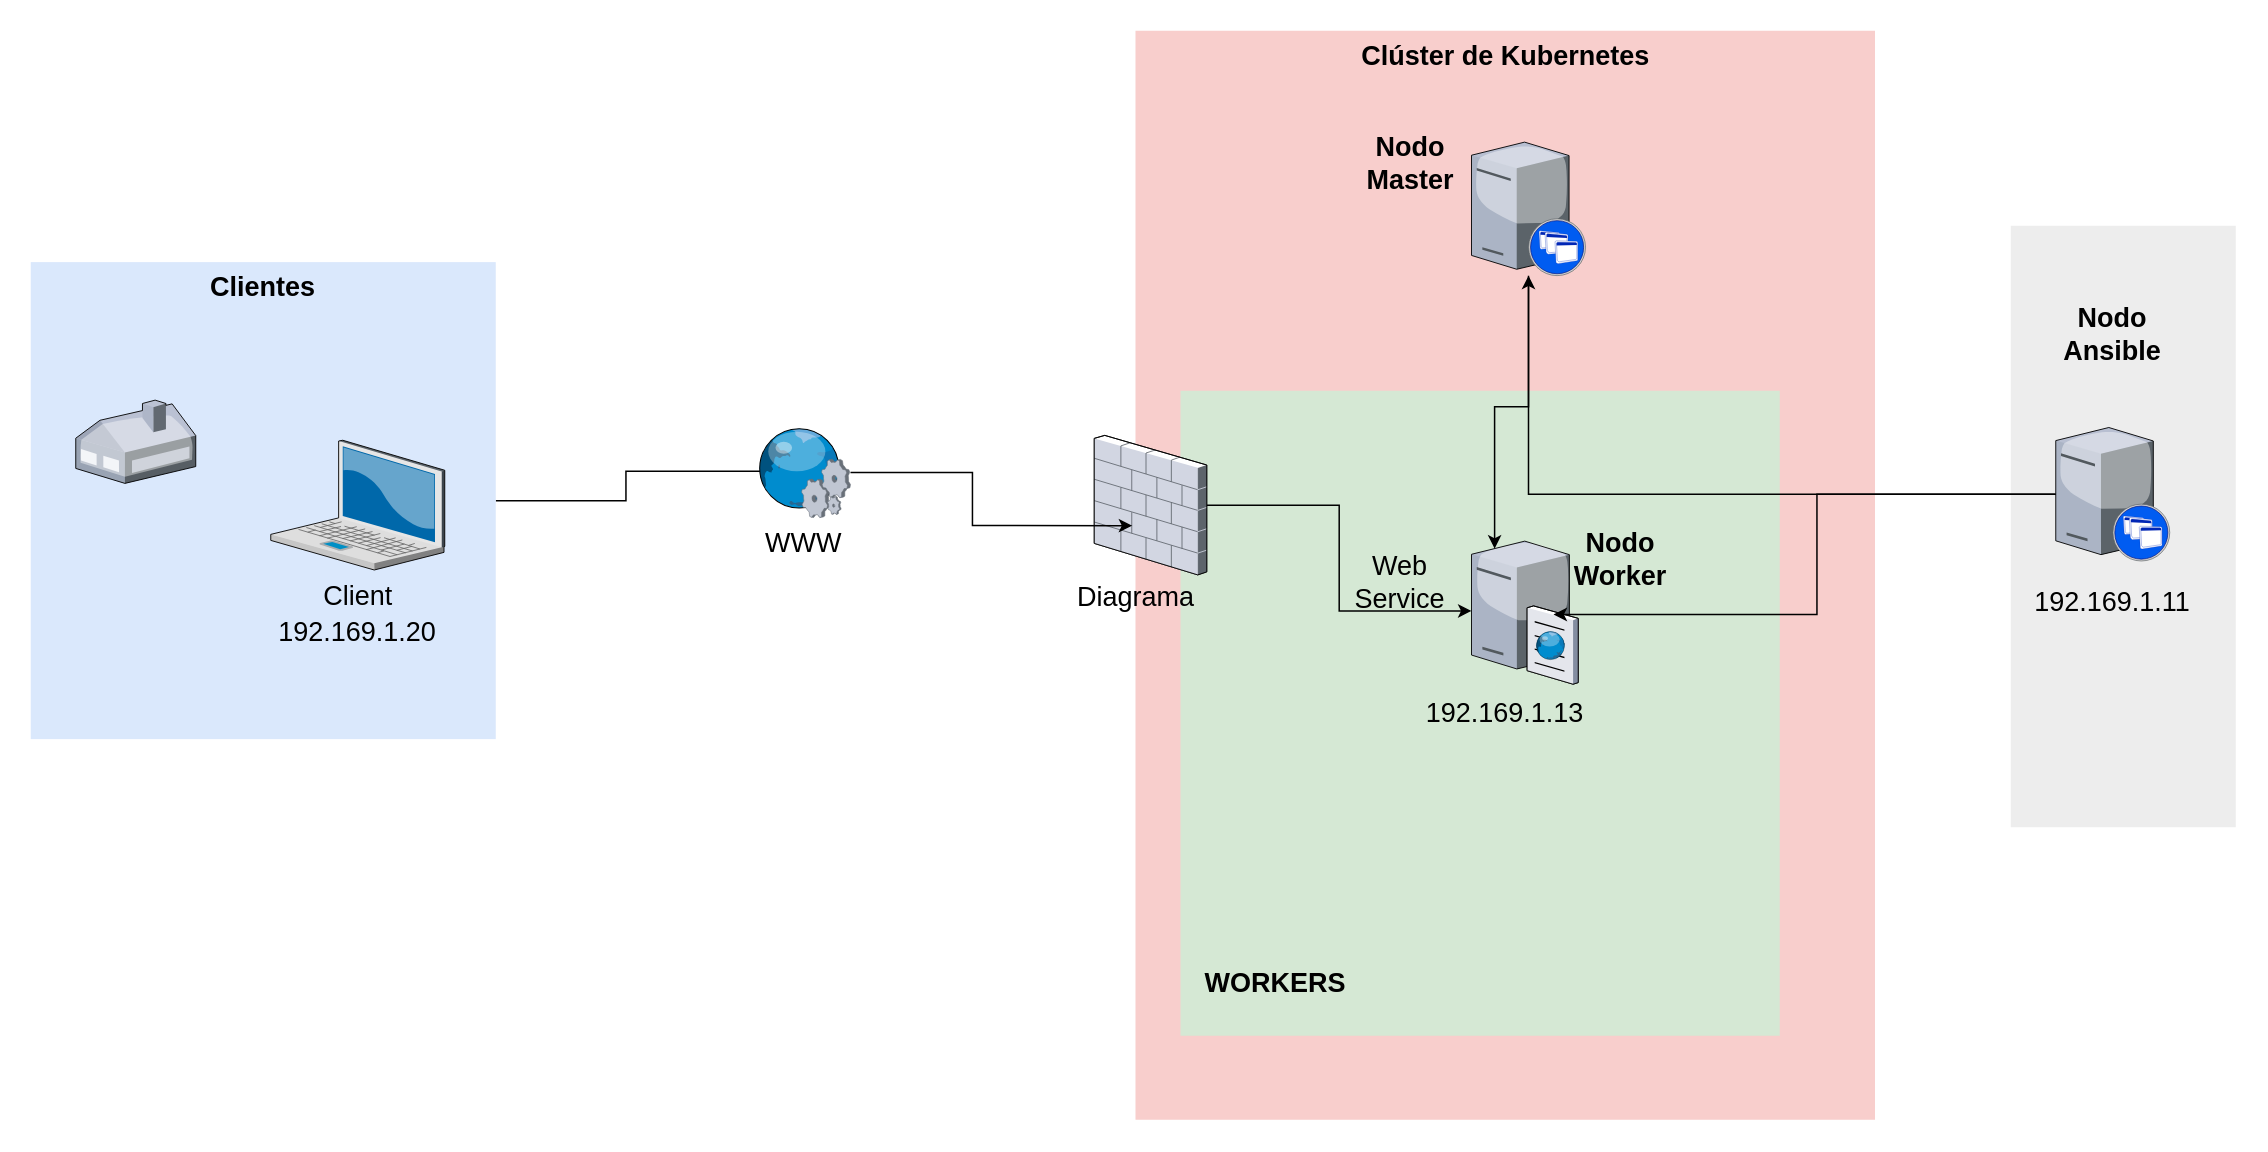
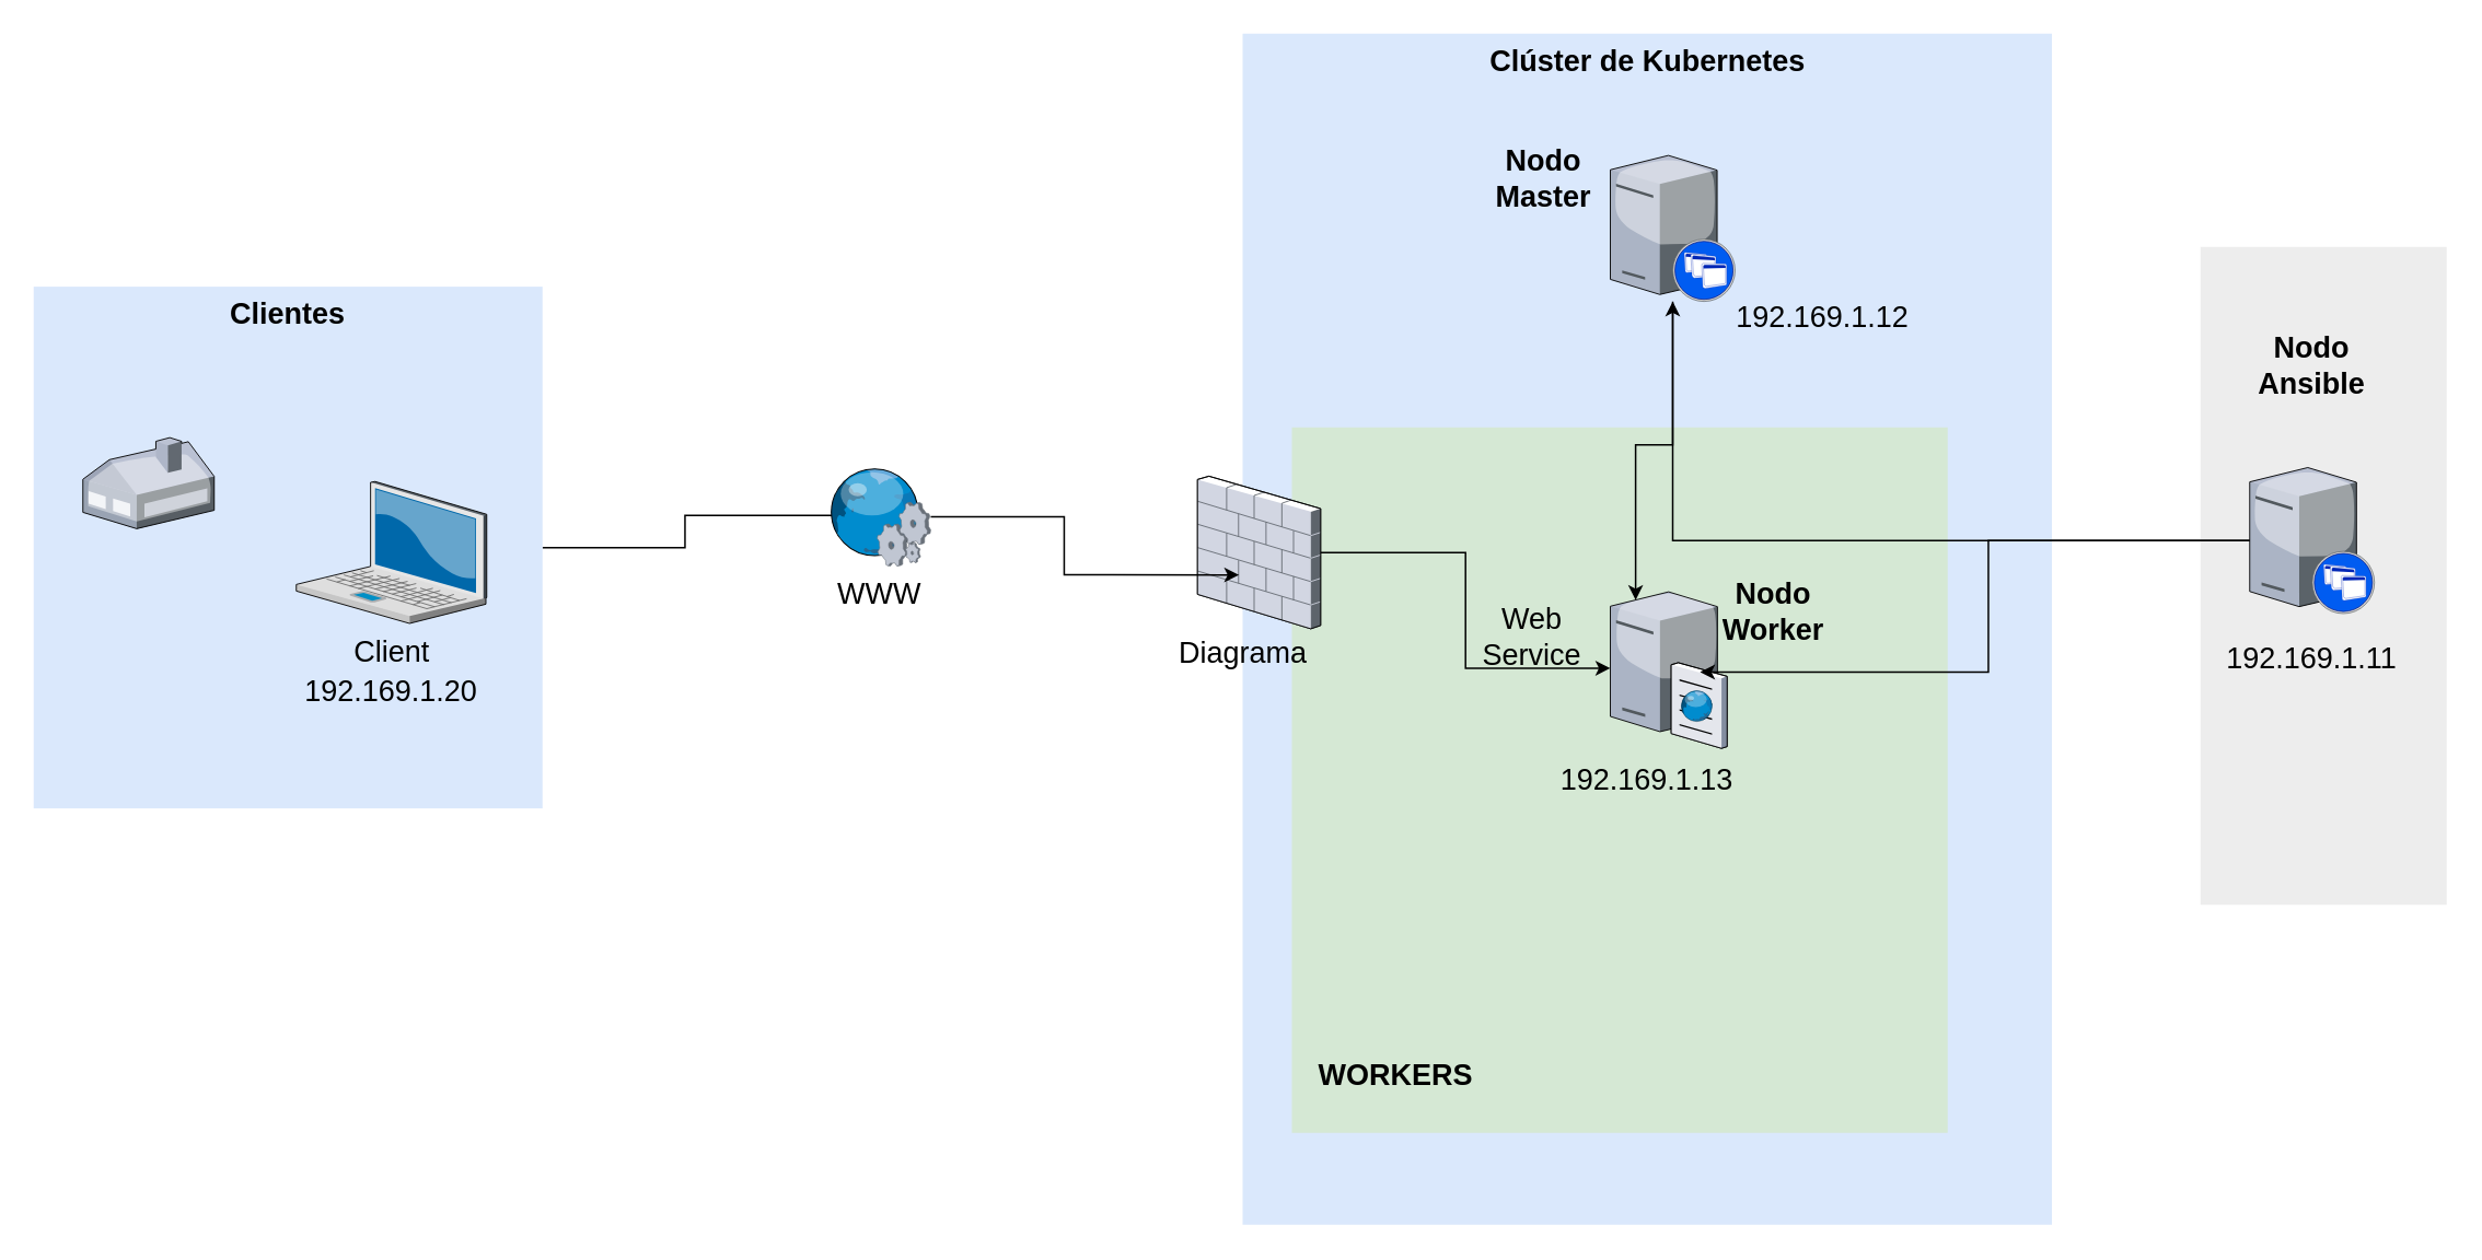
- <mxCell id="2" value="&lt;b style=&quot;font-size: 18px;&quot;&gt;Clúster de Kubernetes&lt;/b&gt;" style="whiteSpace=wrap;html=1;fillColor=#f8cecc;fontSize=14;strokeColor=none;verticalAlign=top;" parent="1" vertex="1"><mxGeometry x="756.5" y="20" width="493" height="726" as="geometry" /></mxCell>
+ <mxCell id="2" value="&lt;b style=&quot;font-size: 18px;&quot;&gt;Clúster de Kubernetes&lt;/b&gt;" style="whiteSpace=wrap;html=1;fillColor=#dae8fc;fontSize=14;strokeColor=none;verticalAlign=top;" parent="1" vertex="1"><mxGeometry x="756.5" y="20" width="493" height="726" as="geometry" /></mxCell>
+ <mxCell id="24" value="&lt;font style=&quot;font-size: 18px;&quot;&gt;192.169.1.12&lt;/font&gt;" style="text;html=1;align=center;verticalAlign=middle;whiteSpace=wrap;rounded=0;" vertex="1" parent="1"><mxGeometry x="1080" y="178.25" width="60" height="30" as="geometry" /></mxCell>
